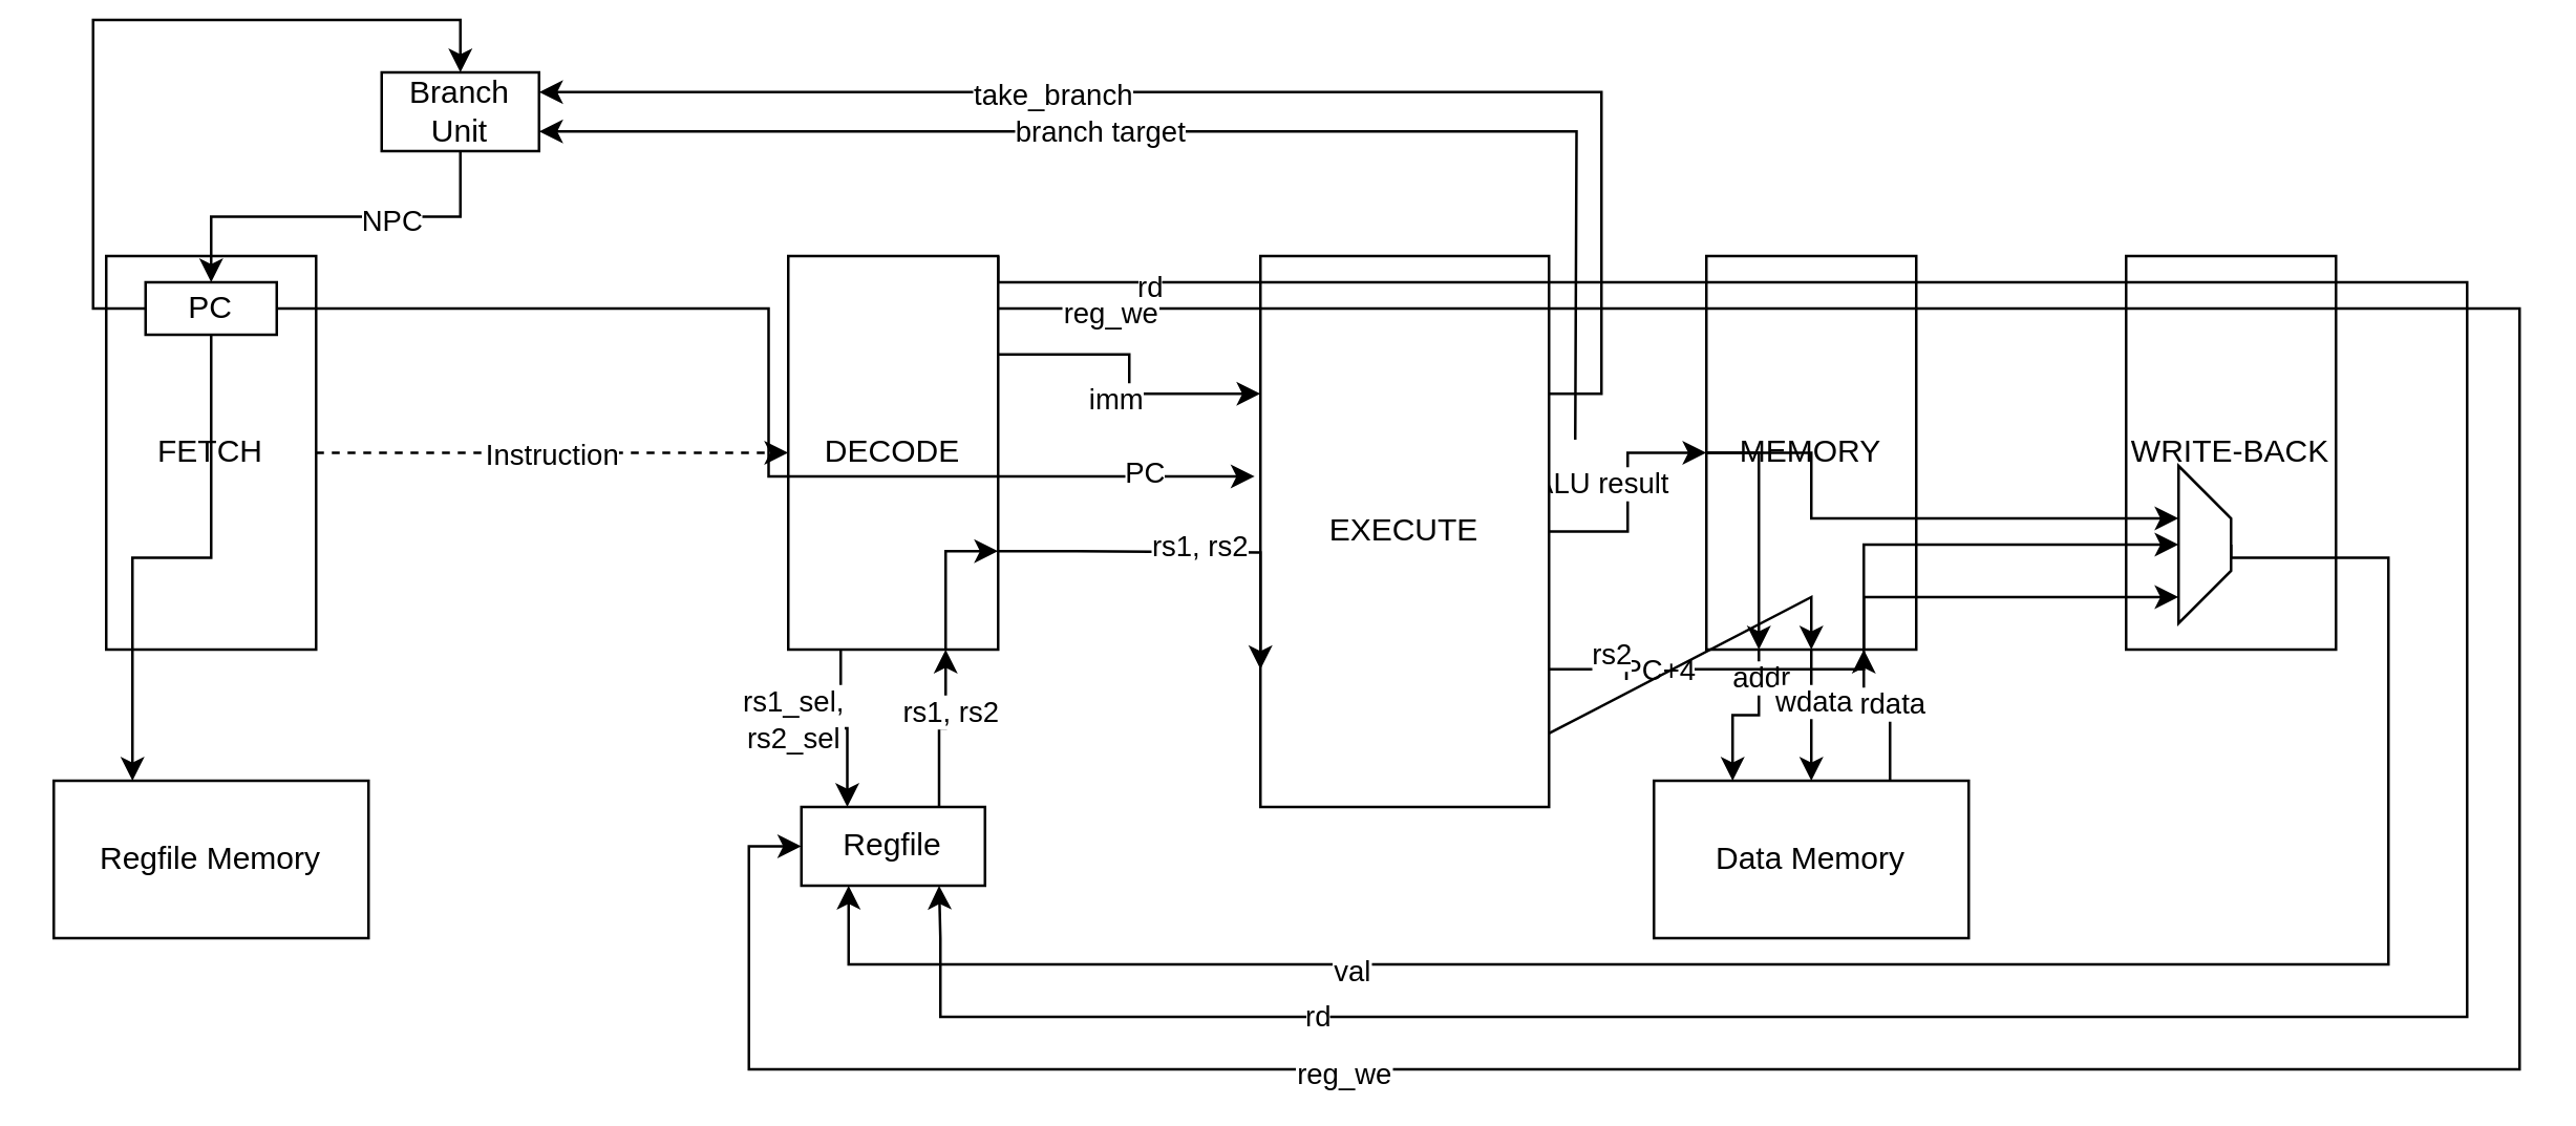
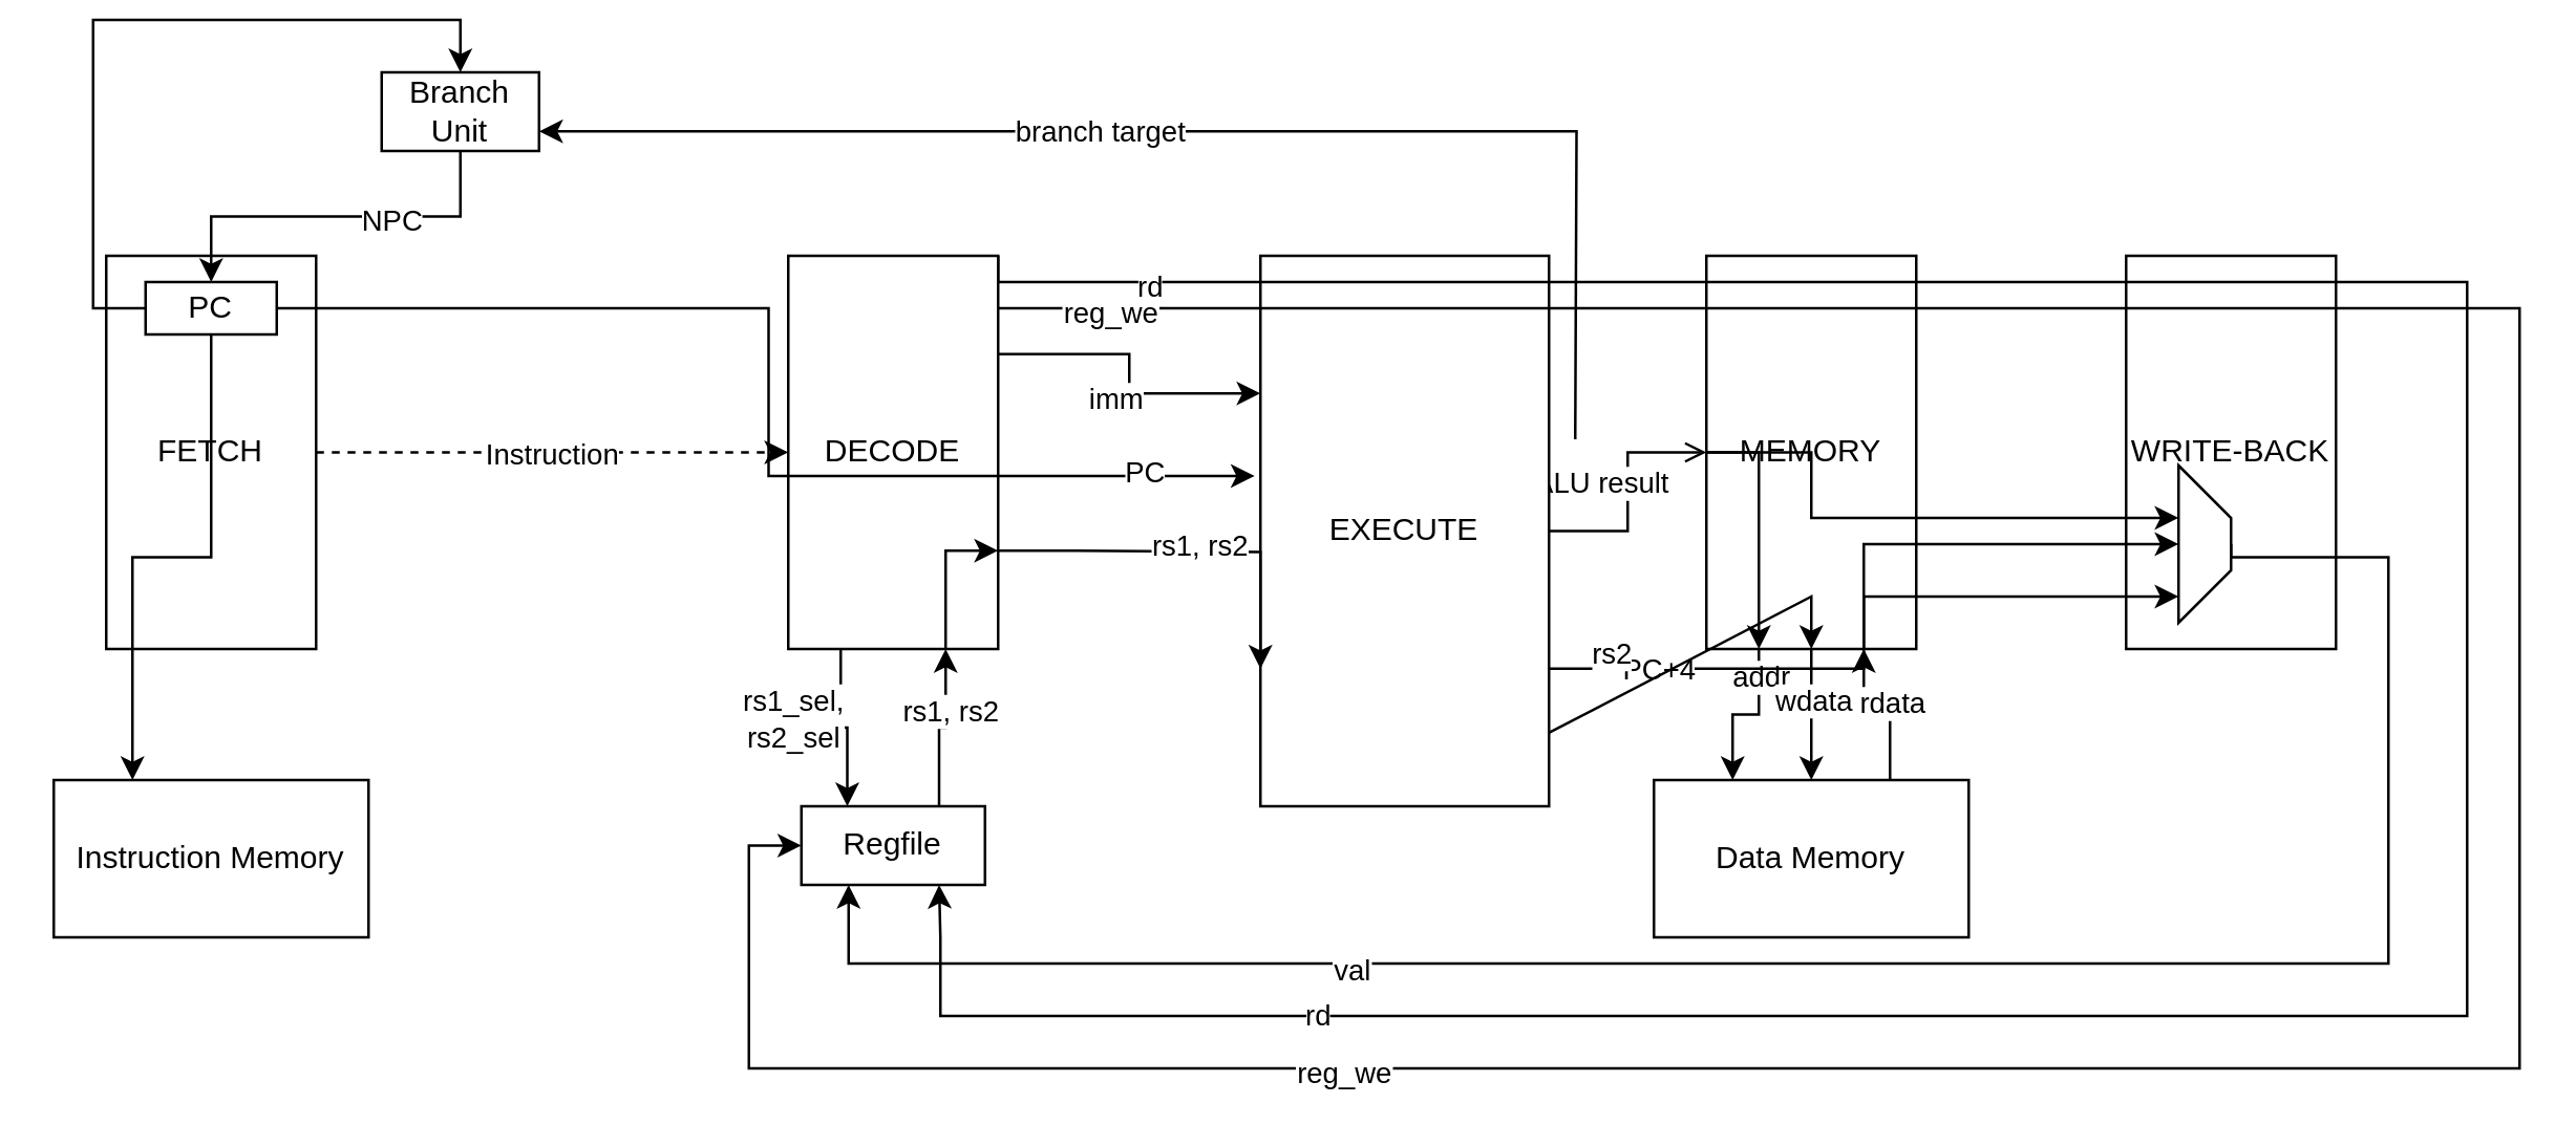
- <mxCell id="9" style="edgeStyle=orthogonalEdgeStyle;rounded=0;orthogonalLoop=1;jettySize=auto;html=1;exitX=1;exitY=0.25;exitDx=0;exitDy=0;entryX=1;entryY=0.25;entryDx=0;entryDy=0;startArrow=none;startFill=0;" parent="1" source="13" target="33" edge="1"><mxGeometry relative="1" as="geometry" /></mxCell>
- <mxCell id="10" value="take_branch" style="edgeLabel;html=1;align=center;verticalAlign=middle;resizable=0;points=[];" parent="9" vertex="1" connectable="0"><mxGeometry x="0.277" y="1" relative="1" as="geometry"><mxPoint as="offset" /></mxGeometry></mxCell>
- <mxCell id="11" style="edgeStyle=orthogonalEdgeStyle;rounded=0;orthogonalLoop=1;jettySize=auto;html=1;exitX=1;exitY=0.5;exitDx=0;exitDy=0;startArrow=none;startFill=0;entryX=0;entryY=0.5;entryDx=0;entryDy=0;" parent="1" source="13" target="18" edge="1"><mxGeometry relative="1" as="geometry"><mxPoint x="630" y="140" as="targetPoint" /></mxGeometry></mxCell>
+ <mxCell id="11" style="edgeStyle=orthogonalEdgeStyle;rounded=0;orthogonalLoop=1;jettySize=auto;html=1;exitX=1;exitY=0.5;exitDx=0;exitDy=0;startArrow=none;startFill=0;entryX=0;entryY=0.5;entryDx=0;entryDy=0;endArrow=open;" parent="1" source="13" target="18" edge="1"><mxGeometry relative="1" as="geometry"><mxPoint x="630" y="140" as="targetPoint" /></mxGeometry></mxCell>
- <mxCell id="20" value="Regfile Memory" style="rounded=0;whiteSpace=wrap;html=1;" parent="1" vertex="1"><mxGeometry x="20" y="290" width="120" height="60" as="geometry" /></mxCell>
+ <mxCell id="20" value="Instruction Memory" style="rounded=0;whiteSpace=wrap;html=1;" parent="1" vertex="1"><mxGeometry x="20" y="290" width="120" height="60" as="geometry" /></mxCell>
